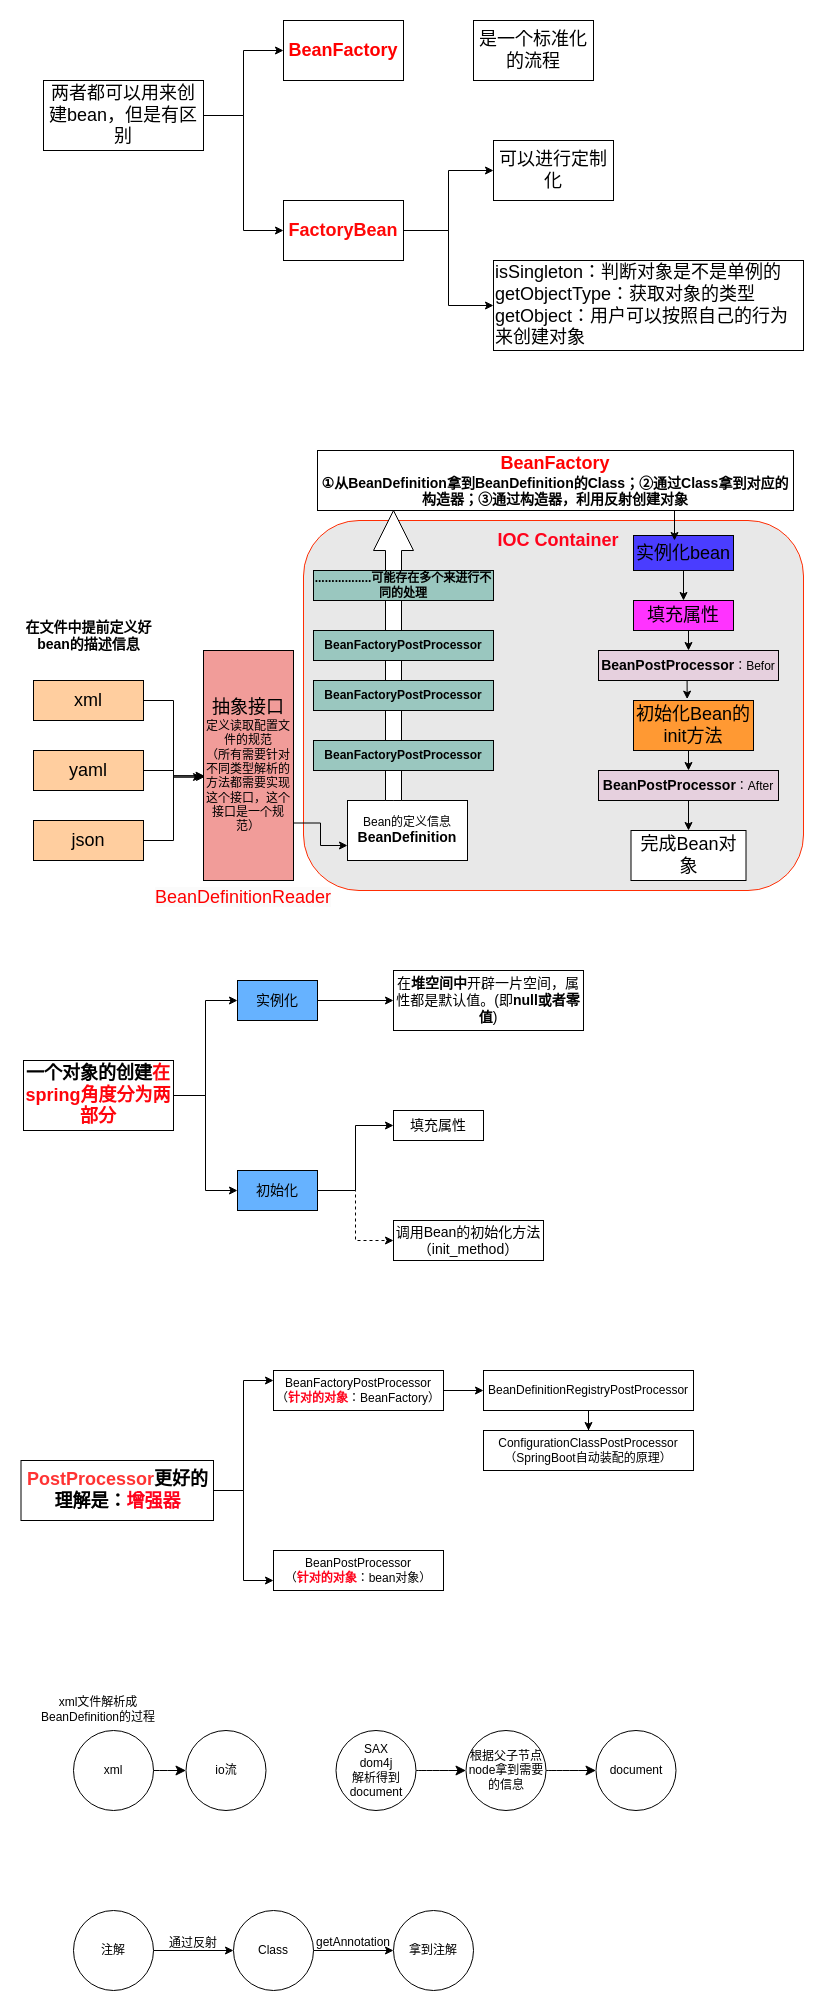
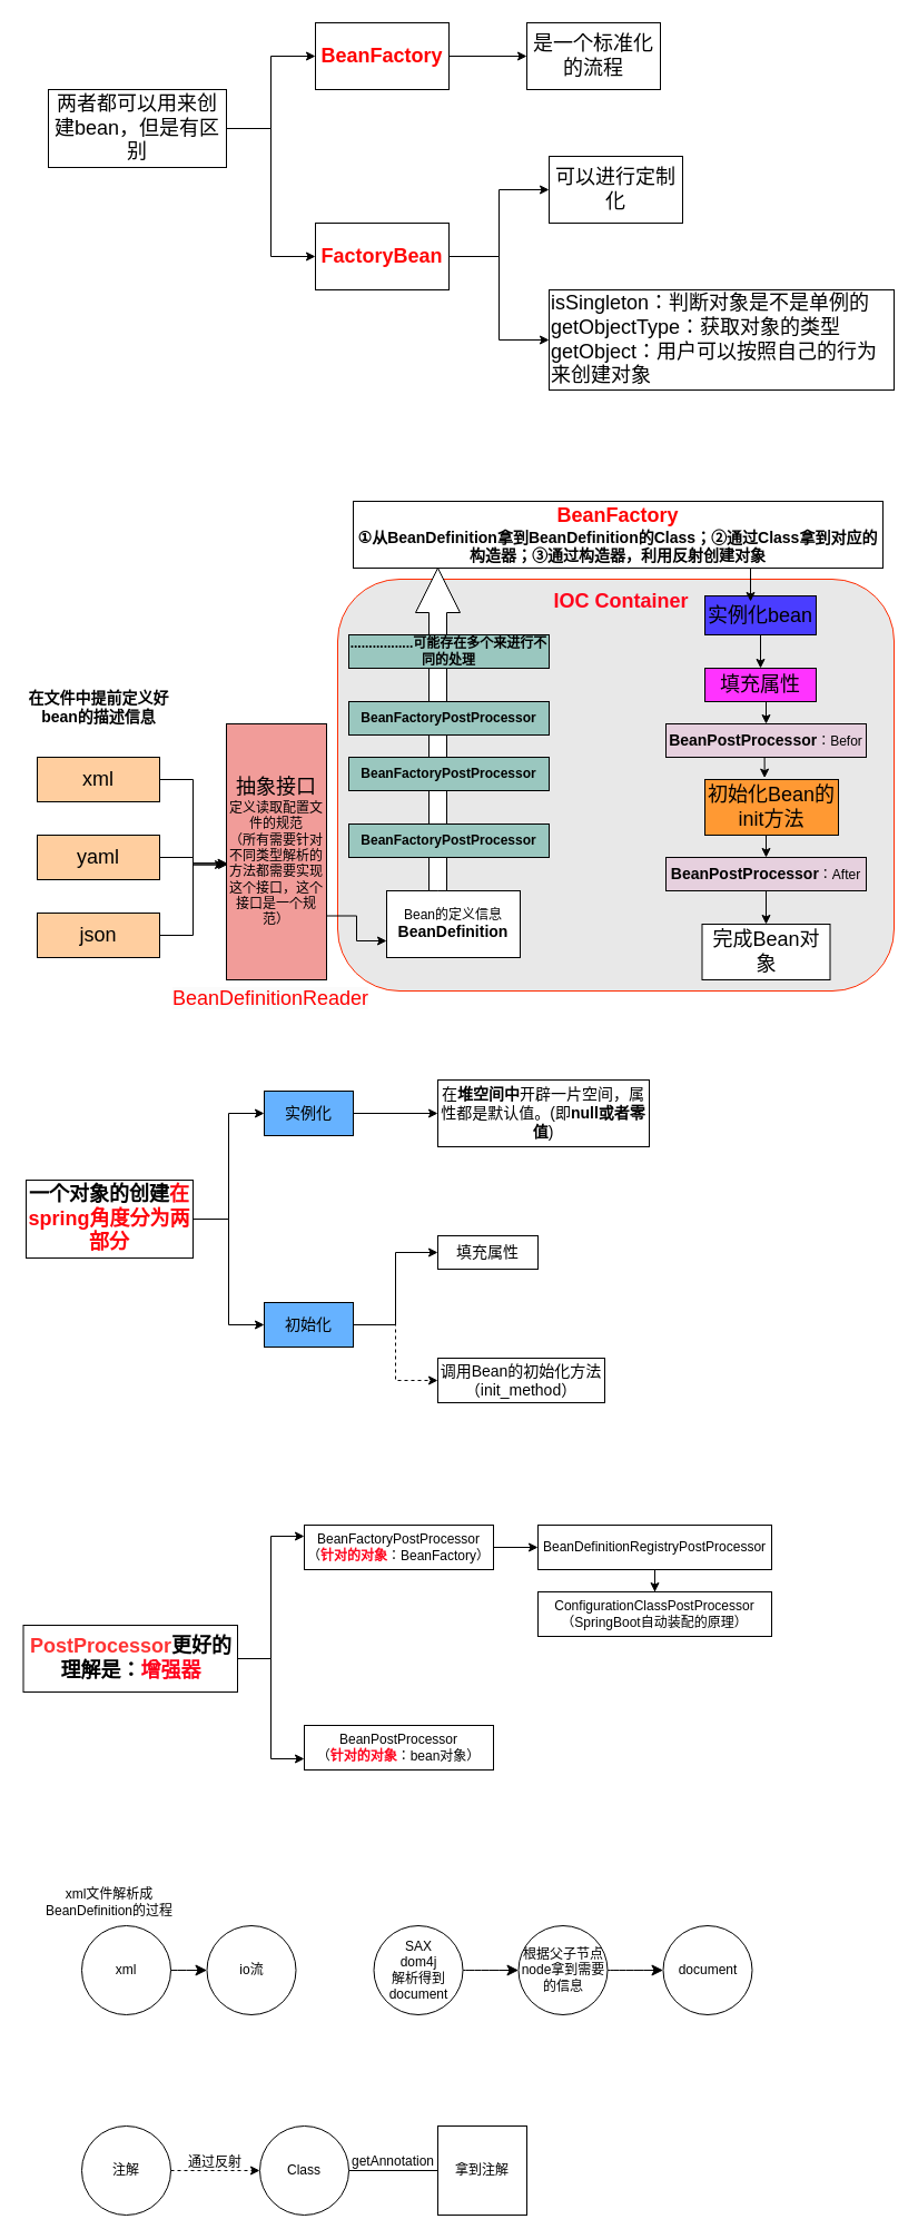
+ <mxCell id="9" value="" style="endArrow=classic;html=1;rounded=0;exitX=1;exitY=0.5;exitDx=0;exitDy=0;entryX=0;entryY=0.5;entryDx=0;entryDy=0;" parent="1" source="6" target="8" edge="1"><mxGeometry width="50" height="50" relative="1" as="geometry"><mxPoint x="533" y="130" as="sourcePoint" /><mxPoint x="583" y="80" as="targetPoint" /></mxGeometry></mxCell>
- <mxCell id="73" value="" style="edgeStyle=orthogonalEdgeStyle;rounded=0;orthogonalLoop=1;jettySize=auto;html=1;" edge="1" parent="1" source="74" target="76"><mxGeometry relative="1" as="geometry" /></mxCell>
+ <mxCell id="73" value="" style="edgeStyle=orthogonalEdgeStyle;rounded=0;orthogonalLoop=1;jettySize=auto;html=1;dashed=1;" edge="1" parent="1" source="74" target="76"><mxGeometry relative="1" as="geometry" /></mxCell>
- <mxCell id="75" value="" style="edgeStyle=orthogonalEdgeStyle;rounded=0;orthogonalLoop=1;jettySize=auto;html=1;" edge="1" parent="1" source="76" target="77"><mxGeometry relative="1" as="geometry" /></mxCell>
+ <mxCell id="75" value="" style="edgeStyle=orthogonalEdgeStyle;rounded=0;orthogonalLoop=1;jettySize=auto;html=1;endArrow=none;" edge="1" parent="1" source="76" target="77"><mxGeometry relative="1" as="geometry" /></mxCell>
- <mxCell id="77" value="拿到注解" style="ellipse;whiteSpace=wrap;html=1;aspect=fixed;" vertex="1" parent="1"><mxGeometry x="393" y="1910" width="80" height="80" as="geometry" /></mxCell>
+ <mxCell id="77" value="拿到注解" style="whiteSpace=wrap;html=1;aspect=fixed;rounded=0;" vertex="1" parent="1"><mxGeometry x="393" y="1910" width="80" height="80" as="geometry" /></mxCell>
